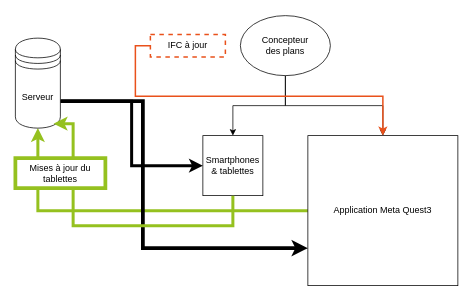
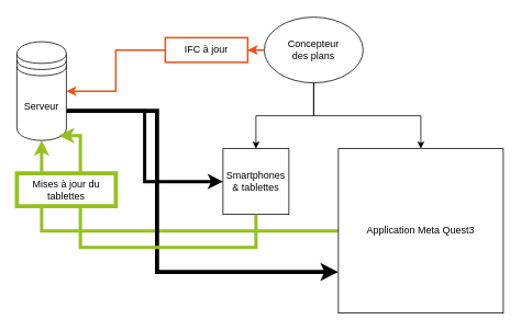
- <mxCell id="15" value="IFC à jour" style="rounded=0;whiteSpace=wrap;html=1;strokeColor=#E9511B;strokeWidth=2;dashed=1;" vertex="1" parent="1"><mxGeometry x="200" y="45" width="100" height="30" as="geometry" /></mxCell>
+ <mxCell id="15" value="IFC à jour" style="rounded=0;whiteSpace=wrap;html=1;strokeColor=#E9511B;strokeWidth=2;" vertex="1" parent="1"><mxGeometry x="200" y="45" width="100" height="30" as="geometry" /></mxCell>
+ <mxCell id="14" value="" style="edgeStyle=orthogonalEdgeStyle;rounded=0;orthogonalLoop=1;jettySize=auto;html=1;exitX=0;exitY=0.5;exitDx=0;exitDy=0;strokeWidth=2;strokeColor=#E9511B;" edge="1" parent="1" source="8" target="15"><mxGeometry relative="1" as="geometry"><mxPoint x="320" y="60" as="sourcePoint" /><mxPoint x="110" y="110" as="targetPoint" /></mxGeometry></mxCell>
- <mxCell id="7" style="edgeStyle=orthogonalEdgeStyle;rounded=0;orthogonalLoop=1;jettySize=auto;html=1;exitX=0;exitY=0.5;exitDx=0;exitDy=0;strokeWidth=2;strokeColor=#E9511B;" edge="1" parent="1" source="15" target="3"><mxGeometry relative="1" as="geometry" /></mxCell>
+ <mxCell id="7" style="edgeStyle=orthogonalEdgeStyle;rounded=0;orthogonalLoop=1;jettySize=auto;html=1;exitX=0;exitY=0.5;exitDx=0;exitDy=0;strokeWidth=2;strokeColor=#E9511B;" edge="1" parent="1" source="15" target="11"><mxGeometry relative="1" as="geometry" /></mxCell>
